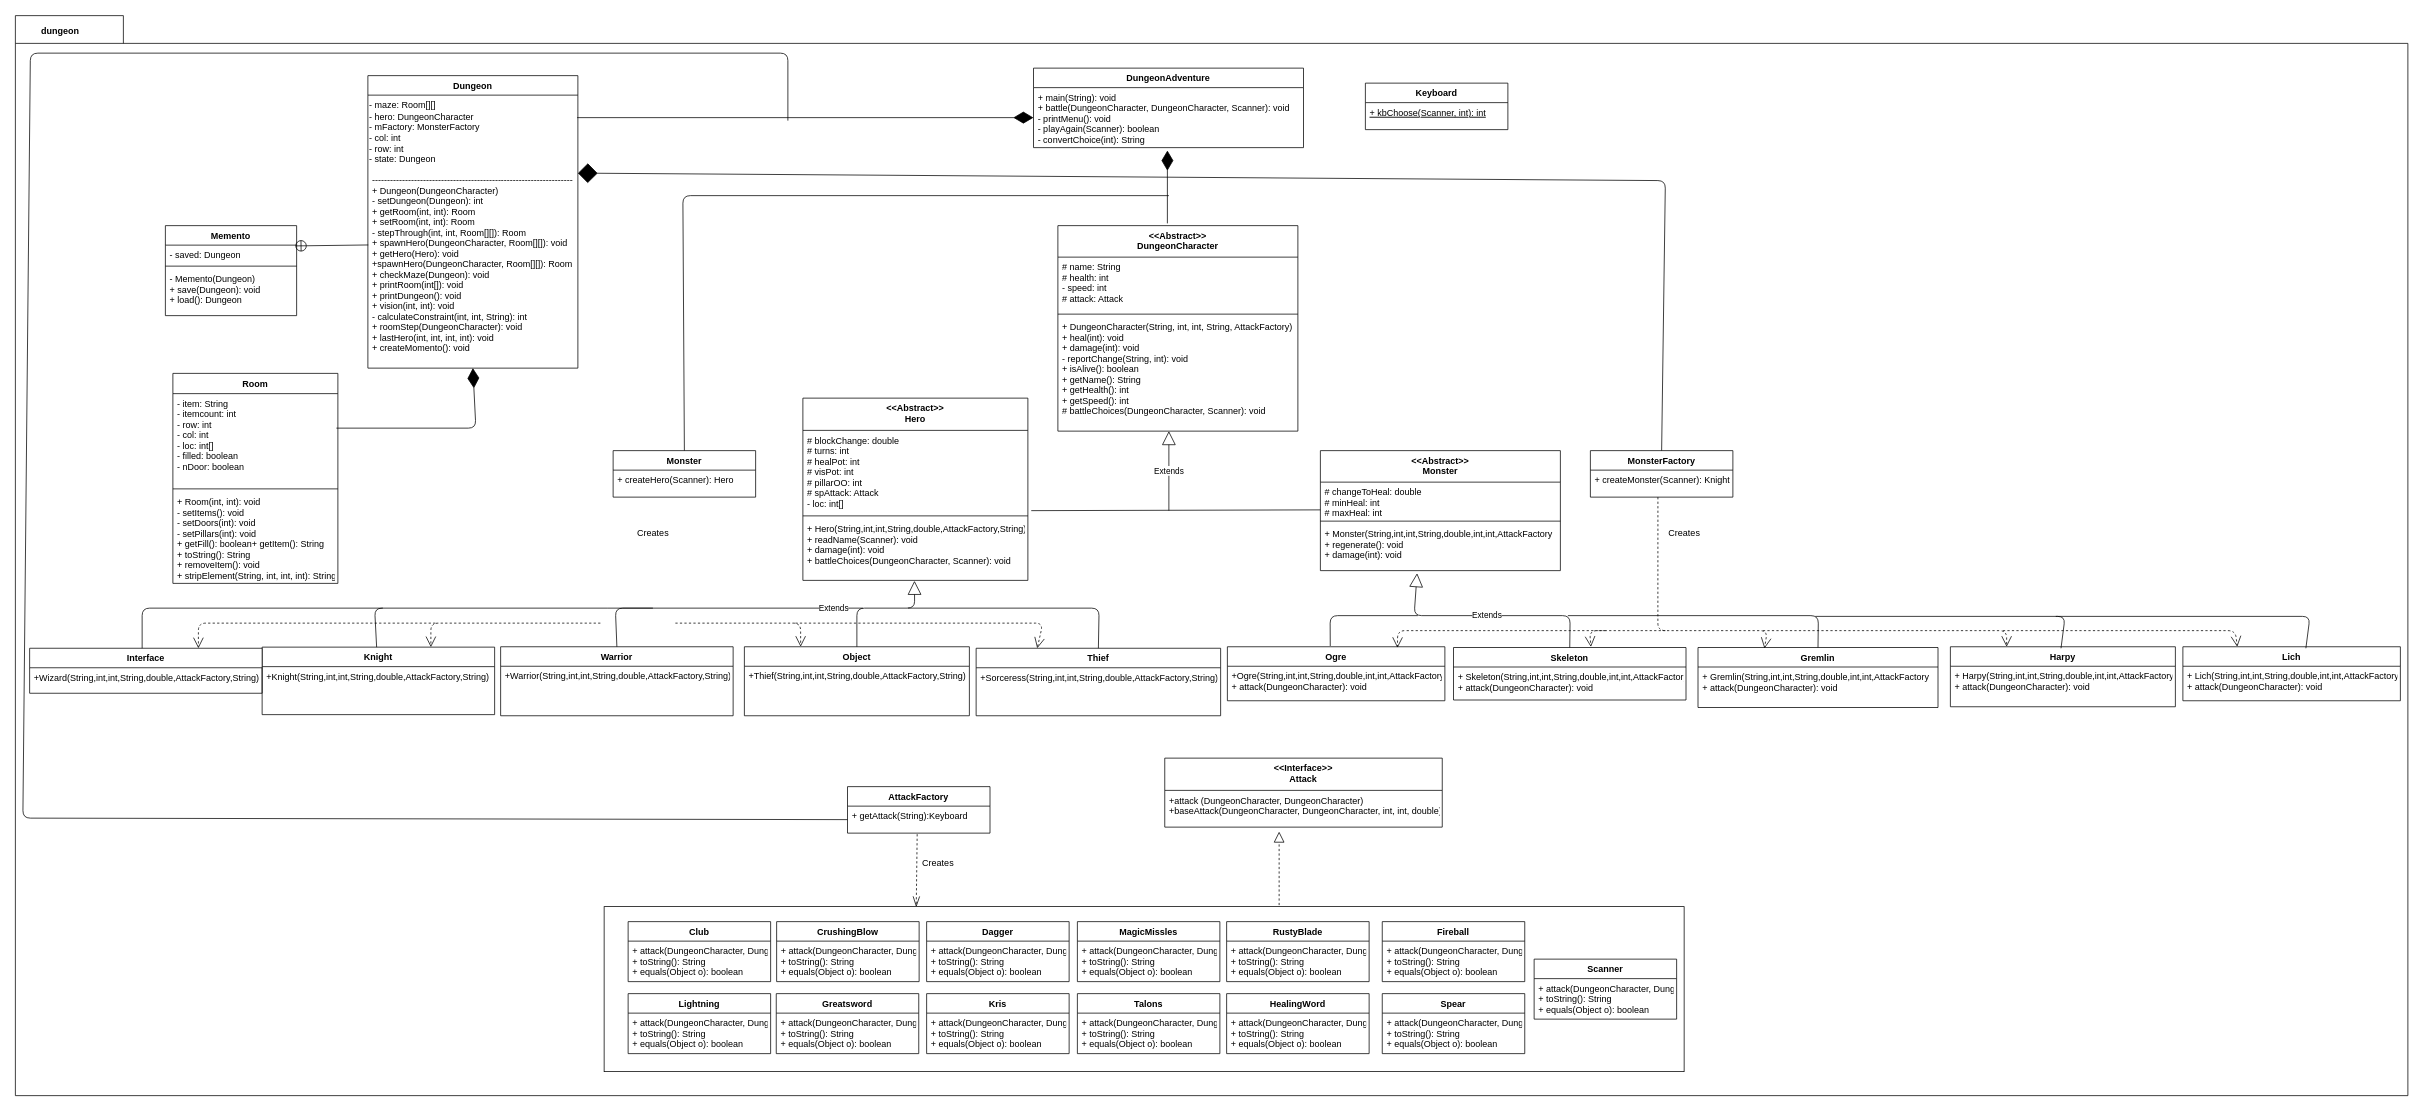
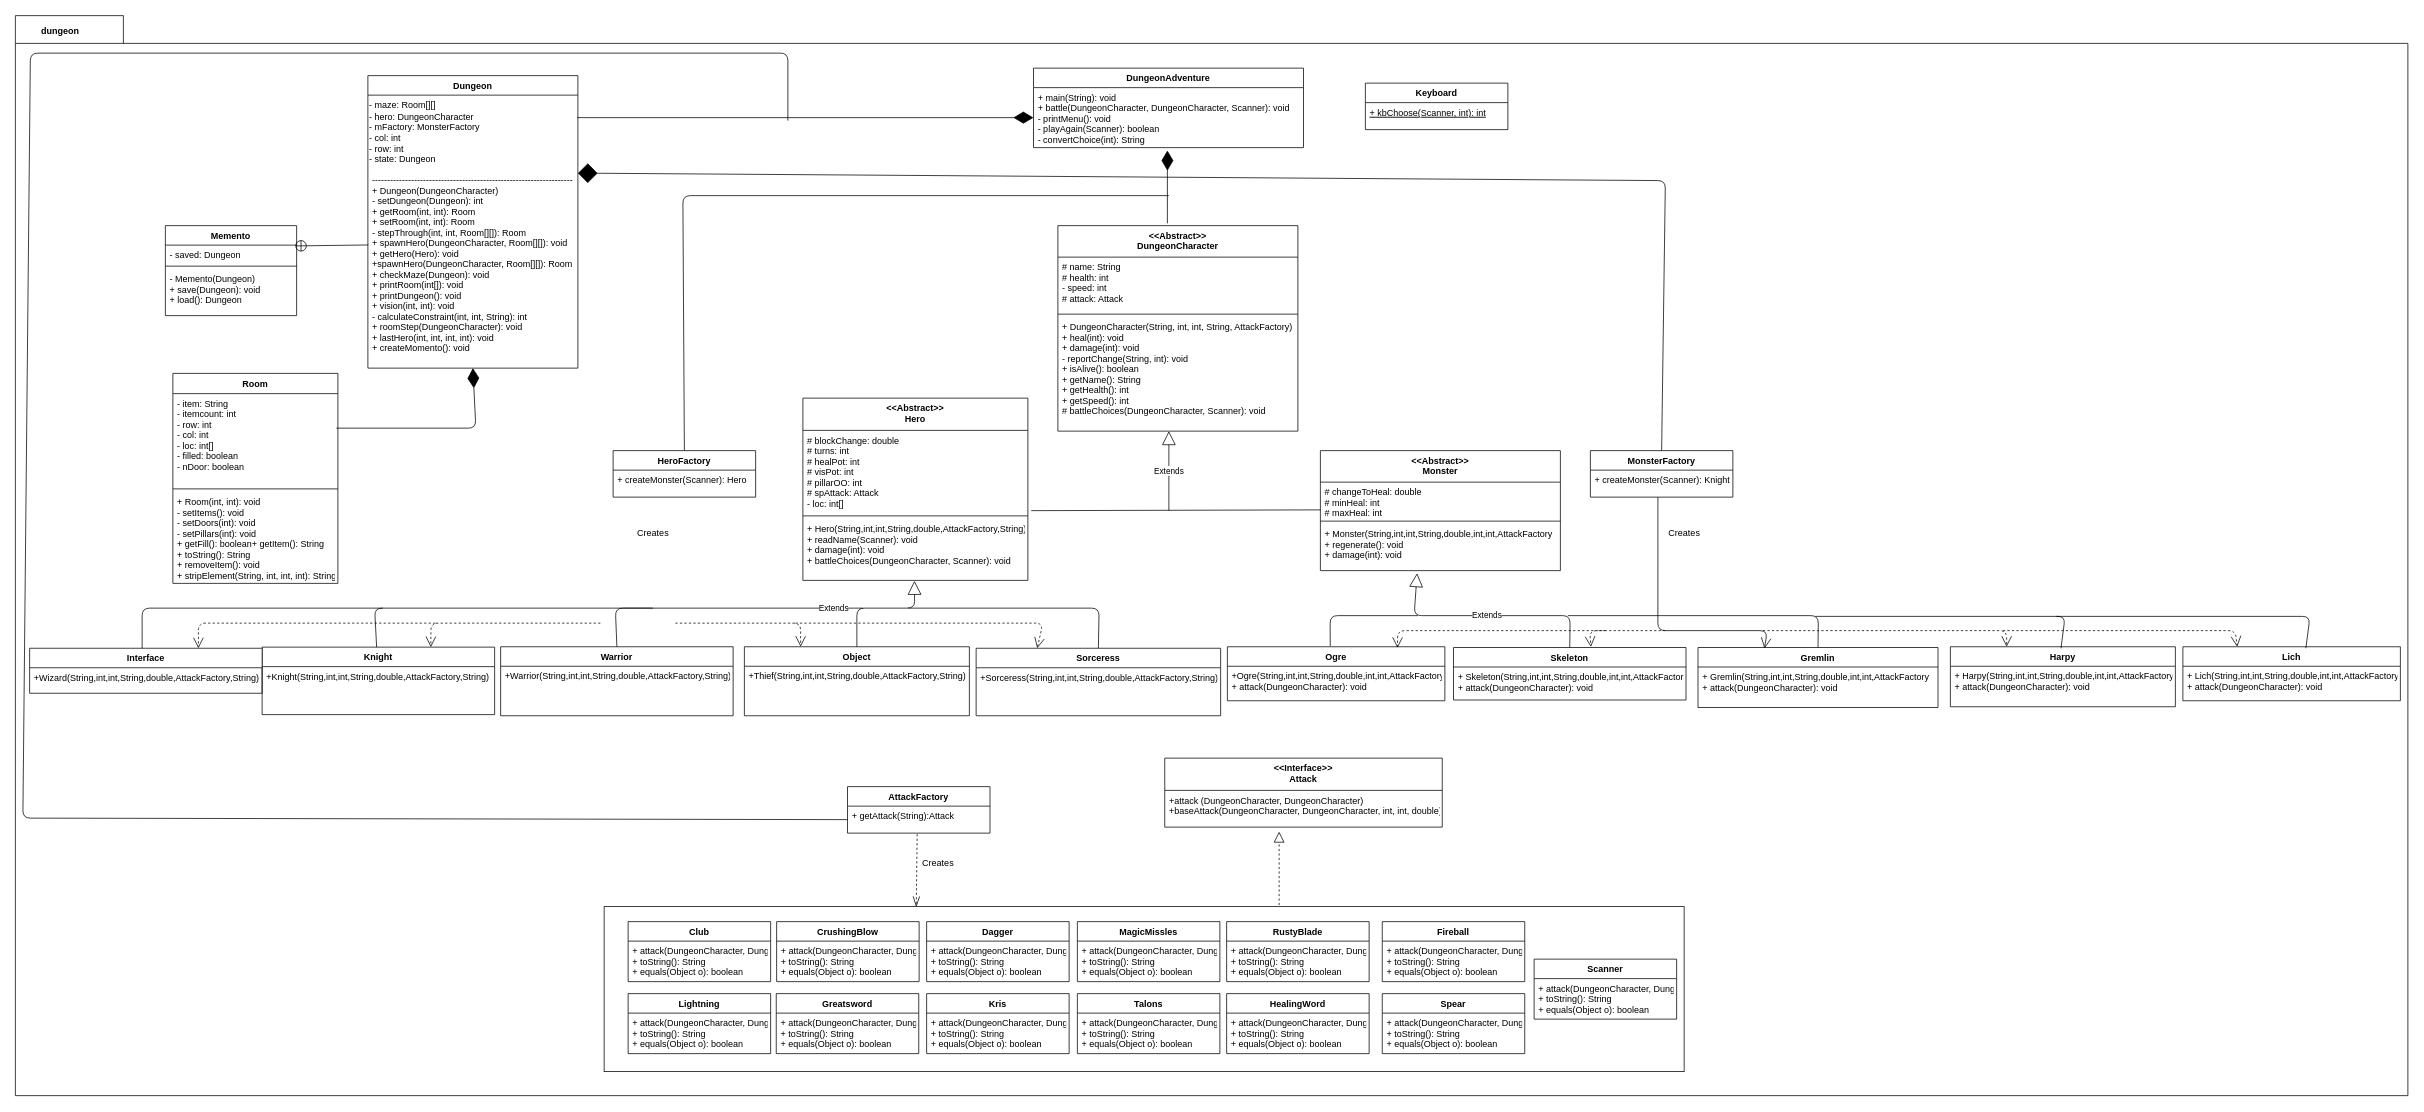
- <mxCell id="29" value="Monster" style="swimlane;fontStyle=1;align=center;verticalAlign=top;childLayout=stackLayout;horizontal=1;startSize=26;horizontalStack=0;resizeParent=1;resizeParentMax=0;resizeLast=0;collapsible=1;marginBottom=0;" parent="1" vertex="1"><mxGeometry x="817" y="600" width="190" height="62" as="geometry" /></mxCell>
+ <mxCell id="29" value="HeroFactory" style="swimlane;fontStyle=1;align=center;verticalAlign=top;childLayout=stackLayout;horizontal=1;startSize=26;horizontalStack=0;resizeParent=1;resizeParentMax=0;resizeLast=0;collapsible=1;marginBottom=0;" parent="1" vertex="1"><mxGeometry x="817" y="600" width="190" height="62" as="geometry" /></mxCell>
- <mxCell id="30" value="+ createHero(Scanner): Hero&#10;" style="text;strokeColor=none;fillColor=none;align=left;verticalAlign=top;spacingLeft=4;spacingRight=4;overflow=hidden;rotatable=0;points=[[0,0.5],[1,0.5]];portConstraint=eastwest;" parent="29" vertex="1"><mxGeometry y="26" width="190" height="36" as="geometry" /></mxCell>
+ <mxCell id="30" value="+ createMonster(Scanner): Hero&#10;" style="text;strokeColor=none;fillColor=none;align=left;verticalAlign=top;spacingLeft=4;spacingRight=4;overflow=hidden;rotatable=0;points=[[0,0.5],[1,0.5]];portConstraint=eastwest;" parent="29" vertex="1"><mxGeometry y="26" width="190" height="36" as="geometry" /></mxCell>
- <mxCell id="44" value="" style="endArrow=open;dashed=1;endFill=0;endSize=12;html=1;exitX=0.474;exitY=1;exitDx=0;exitDy=0;exitPerimeter=0;entryX=0.277;entryY=0.015;entryDx=0;entryDy=0;entryPerimeter=0;" parent="1" source="32" target="27" edge="1"><mxGeometry width="160" relative="1" as="geometry"><mxPoint x="2268.5" y="720" as="sourcePoint" /><mxPoint x="2400" y="760" as="targetPoint" /><Array as="points"><mxPoint x="2210" y="840" /><mxPoint x="2300" y="840" /><mxPoint x="2356" y="840" /></Array></mxGeometry></mxCell>
+ <mxCell id="44" value="" style="endArrow=open;dashed=0;endFill=0;endSize=12;html=1;exitX=0.474;exitY=1;exitDx=0;exitDy=0;exitPerimeter=0;entryX=0.277;entryY=0.015;entryDx=0;entryDy=0;entryPerimeter=0;" parent="1" source="32" target="27" edge="1"><mxGeometry width="160" relative="1" as="geometry"><mxPoint x="2268.5" y="720" as="sourcePoint" /><mxPoint x="2400" y="760" as="targetPoint" /><Array as="points"><mxPoint x="2210" y="840" /><mxPoint x="2300" y="840" /><mxPoint x="2356" y="840" /></Array></mxGeometry></mxCell>
- <mxCell id="19" value="Thief" style="swimlane;fontStyle=1;align=center;verticalAlign=top;childLayout=stackLayout;horizontal=1;startSize=26;horizontalStack=0;resizeParent=1;resizeParentMax=0;resizeLast=0;collapsible=1;marginBottom=0;" parent="1" vertex="1"><mxGeometry x="1301" y="863.5" width="326" height="90" as="geometry" /></mxCell>
+ <mxCell id="19" value="Sorceress" style="swimlane;fontStyle=1;align=center;verticalAlign=top;childLayout=stackLayout;horizontal=1;startSize=26;horizontalStack=0;resizeParent=1;resizeParentMax=0;resizeLast=0;collapsible=1;marginBottom=0;" parent="1" vertex="1"><mxGeometry x="1301" y="863.5" width="326" height="90" as="geometry" /></mxCell>
- <mxCell id="64" value="+ getAttack(String):Keyboard&#10;" style="text;strokeColor=none;fillColor=none;align=left;verticalAlign=top;spacingLeft=4;spacingRight=4;overflow=hidden;rotatable=0;points=[[0,0.5],[1,0.5]];portConstraint=eastwest;" parent="63" vertex="1"><mxGeometry y="26" width="190" height="36" as="geometry" /></mxCell>
+ <mxCell id="64" value="+ getAttack(String):Attack&#10;" style="text;strokeColor=none;fillColor=none;align=left;verticalAlign=top;spacingLeft=4;spacingRight=4;overflow=hidden;rotatable=0;points=[[0,0.5],[1,0.5]];portConstraint=eastwest;" parent="63" vertex="1"><mxGeometry y="26" width="190" height="36" as="geometry" /></mxCell>
